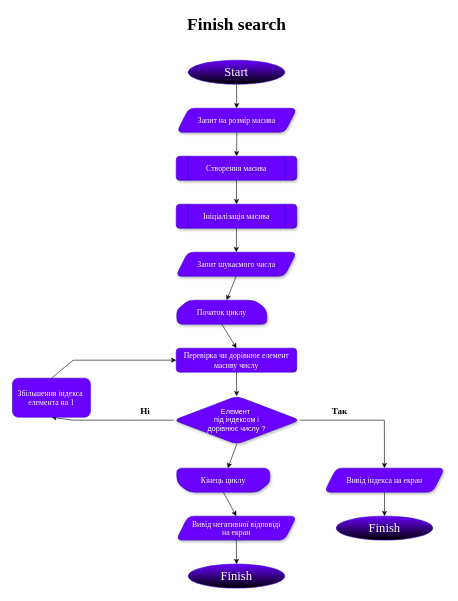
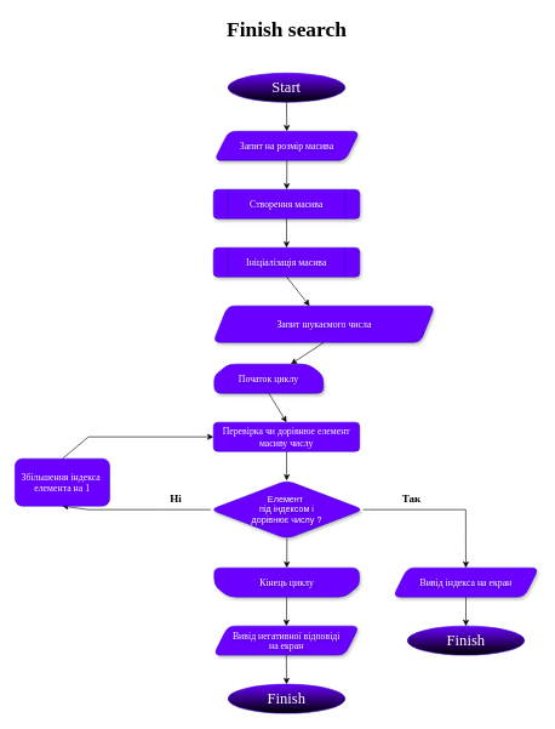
- <mxCell id="10" value="&lt;div style=&quot;line-height: 100%; font-size: 13px;&quot;&gt;&lt;font style=&quot;font-size: 13px;&quot; face=&quot;Comic Sans MS&quot;&gt;Запит шукаємого числа&lt;/font&gt;&lt;/div&gt;" style="shape=parallelogram;perimeter=parallelogramPerimeter;whiteSpace=wrap;html=1;fixedSize=1;fontSize=13;align=center;fillColor=#6a00ff;fontColor=#FFFFFF;strokeColor=#3700CC;labelBorderColor=none;rounded=1;shadow=1;textShadow=1;" vertex="1" parent="1"><mxGeometry x="292.5" y="420" width="201" height="40" as="geometry" /></mxCell>
+ <mxCell id="10" value="&lt;div style=&quot;line-height: 100%; font-size: 13px;&quot;&gt;&lt;font style=&quot;font-size: 13px;&quot; face=&quot;Comic Sans MS&quot;&gt;Запит шукаємого числа&lt;/font&gt;&lt;/div&gt;" style="shape=parallelogram;perimeter=parallelogramPerimeter;whiteSpace=wrap;html=1;fixedSize=1;fontSize=13;align=center;fillColor=#6a00ff;fontColor=#FFFFFF;strokeColor=#3700CC;labelBorderColor=none;rounded=1;shadow=1;textShadow=1;" vertex="1" parent="1"><mxGeometry x="292.5" y="420" width="305" height="50" as="geometry" /></mxCell>
- <mxCell id="25" value="Кінець циклу" style="shape=loopLimit;whiteSpace=wrap;html=1;fontSize=13;fontFamily=Comic Sans MS;rounded=1;shadow=1;textShadow=1;fillColor=#6a00ff;fontColor=#ffffff;strokeColor=#3700CC;direction=west;" vertex="1" parent="1"><mxGeometry x="294" y="780" width="155" height="40" as="geometry" /></mxCell>
+ <mxCell id="25" value="Кінець циклу" style="shape=loopLimit;whiteSpace=wrap;html=1;fontSize=13;fontFamily=Comic Sans MS;rounded=1;shadow=1;textShadow=1;fillColor=#6a00ff;fontColor=#ffffff;strokeColor=#3700CC;direction=west;" vertex="1" parent="1"><mxGeometry x="294" y="780" width="199.5" height="40" as="geometry" /></mxCell>
